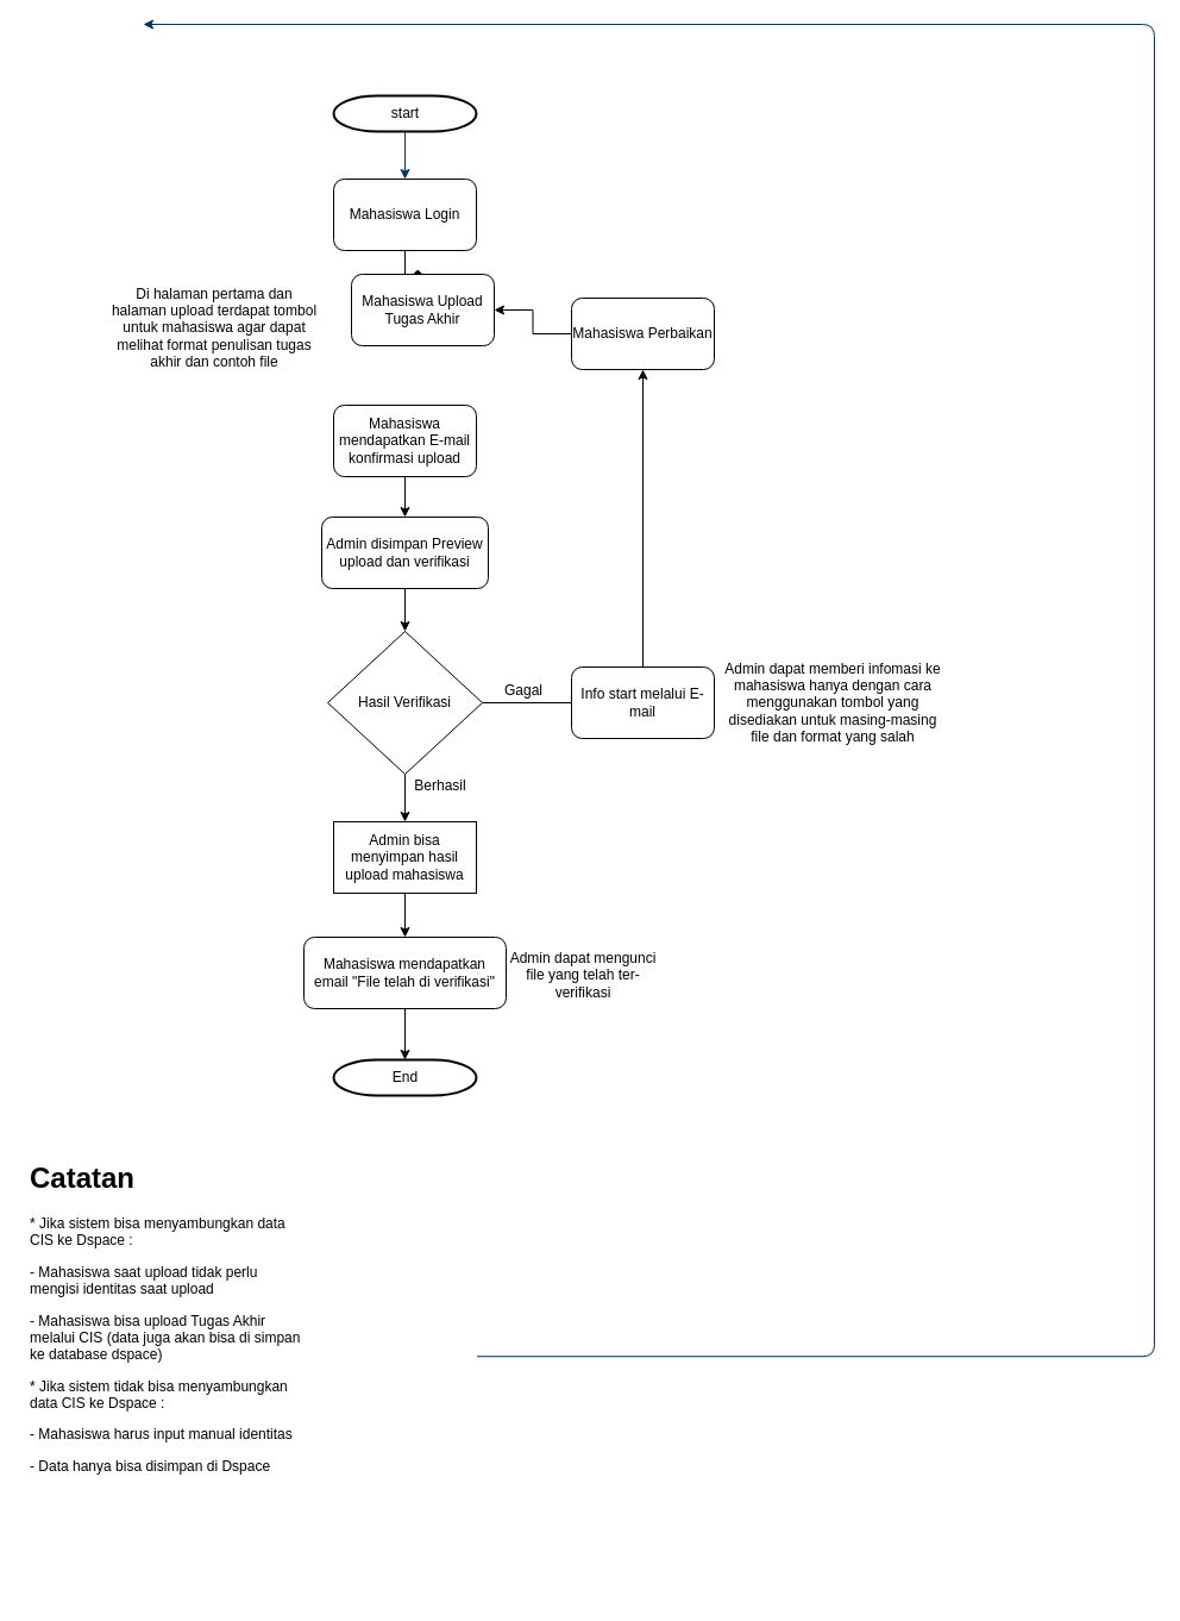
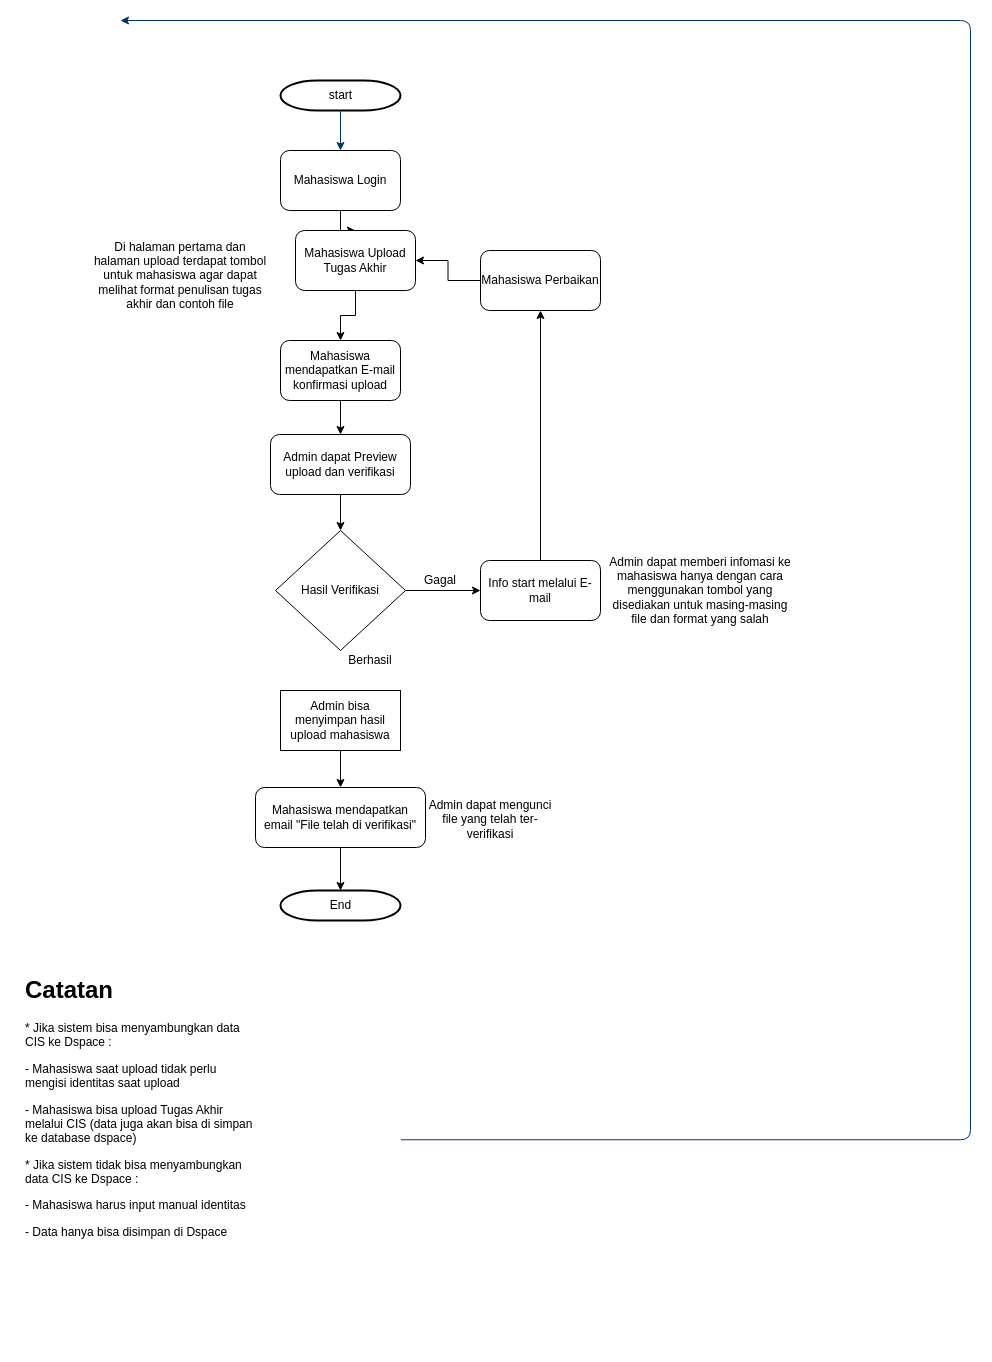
- <mxCell id="5" value="" style="edgeStyle=orthogonalEdgeStyle;rounded=0;orthogonalLoop=1;jettySize=auto;html=1;endArrow=diamond;" parent="1" source="6" target="8" edge="1"><mxGeometry relative="1" as="geometry" /></mxCell>
+ <mxCell id="5" value="" style="edgeStyle=orthogonalEdgeStyle;rounded=0;orthogonalLoop=1;jettySize=auto;html=1;" parent="1" source="6" target="8" edge="1"><mxGeometry relative="1" as="geometry" /></mxCell>
+ <mxCell id="7" value="" style="edgeStyle=orthogonalEdgeStyle;rounded=0;orthogonalLoop=1;jettySize=auto;html=1;" parent="1" source="8" target="13" edge="1"><mxGeometry relative="1" as="geometry" /></mxCell>
- <mxCell id="11" value="Admin disimpan Preview upload dan verifikasi" style="rounded=1;whiteSpace=wrap;html=1;" parent="1" vertex="1"><mxGeometry x="270" y="434" width="140" height="60" as="geometry" /></mxCell>
+ <mxCell id="11" value="Admin dapat Preview upload dan verifikasi" style="rounded=1;whiteSpace=wrap;html=1;" parent="1" vertex="1"><mxGeometry x="270" y="434" width="140" height="60" as="geometry" /></mxCell>
- <mxCell id="15" value="" style="edgeStyle=orthogonalEdgeStyle;rounded=0;orthogonalLoop=1;jettySize=auto;html=1;endArrow=none;" parent="1" source="16" target="24" edge="1"><mxGeometry relative="1" as="geometry" /></mxCell>
+ <mxCell id="15" value="" style="edgeStyle=orthogonalEdgeStyle;rounded=0;orthogonalLoop=1;jettySize=auto;html=1;" parent="1" source="16" target="24" edge="1"><mxGeometry relative="1" as="geometry" /></mxCell>
- <mxCell id="14" value="" style="edgeStyle=orthogonalEdgeStyle;rounded=0;orthogonalLoop=1;jettySize=auto;html=1;" parent="1" source="16" target="18" edge="1"><mxGeometry relative="1" as="geometry" /></mxCell>
